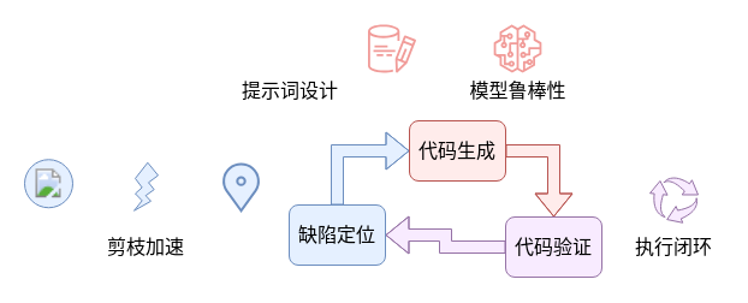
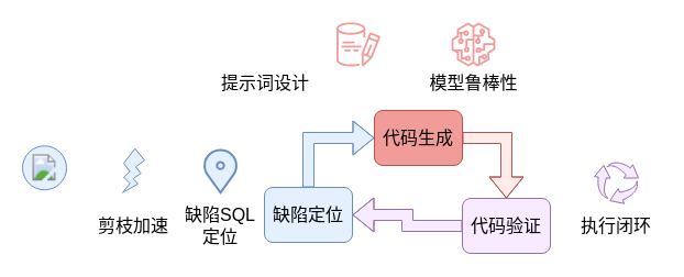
- <mxCell id="3" value="代码生成" style="rounded=1;whiteSpace=wrap;html=1;fontSize=16;fillColor=#FFECEB;strokeColor=#b85450;" vertex="1" parent="1"><mxGeometry x="340" y="100" width="80" height="50" as="geometry" /></mxCell>
+ <mxCell id="3" value="代码生成" style="rounded=1;whiteSpace=wrap;html=1;fontSize=16;fillColor=#f19c99;strokeColor=#b85450;" vertex="1" parent="1"><mxGeometry x="340" y="100" width="80" height="50" as="geometry" /></mxCell>
+ <mxCell id="9" value="缺陷SQL定位" style="text;html=1;align=center;verticalAlign=middle;whiteSpace=wrap;rounded=0;fontSize=16;" vertex="1" parent="1"><mxGeometry x="160" y="189.75" width="80" height="30" as="geometry" /></mxCell>
